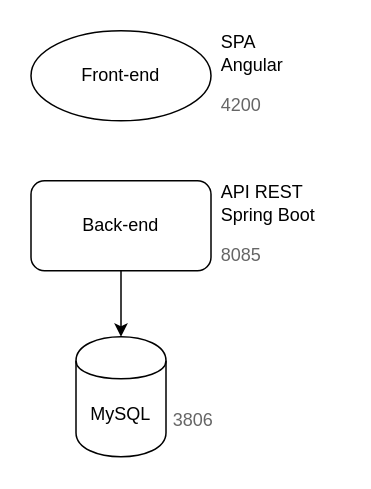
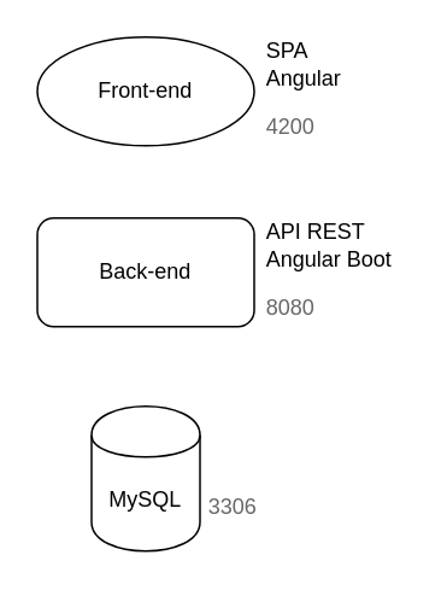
- <mxCell id="6" value="API REST&lt;br&gt;Spring Boot" style="text;html=1;strokeColor=none;fillColor=none;align=left;verticalAlign=middle;whiteSpace=wrap;rounded=0;" vertex="1" parent="1"><mxGeometry x="145" y="115" width="80" height="40" as="geometry" /></mxCell>
+ <mxCell id="6" value="API REST&lt;br&gt;Angular Boot" style="text;html=1;strokeColor=none;fillColor=none;align=left;verticalAlign=middle;whiteSpace=wrap;rounded=0;" vertex="1" parent="1"><mxGeometry x="145" y="115" width="80" height="40" as="geometry" /></mxCell>
- <mxCell id="8" value="8085" style="text;html=1;strokeColor=none;fillColor=none;align=left;verticalAlign=middle;whiteSpace=wrap;rounded=0;fontColor=#666666;" vertex="1" parent="1"><mxGeometry x="145" y="160" width="40" height="20" as="geometry" /></mxCell>
+ <mxCell id="8" value="8080" style="text;html=1;strokeColor=none;fillColor=none;align=left;verticalAlign=middle;whiteSpace=wrap;rounded=0;fontColor=#666666;" vertex="1" parent="1"><mxGeometry x="145" y="160" width="40" height="20" as="geometry" /></mxCell>
- <mxCell id="4" style="edgeStyle=orthogonalEdgeStyle;rounded=0;orthogonalLoop=1;jettySize=auto;html=1;exitX=0.5;exitY=1;exitDx=0;exitDy=0;" edge="1" parent="1" source="5" target="7"><mxGeometry relative="1" as="geometry" /></mxCell>
- <mxCell id="10" value="3806" style="text;html=1;strokeColor=none;fillColor=none;align=left;verticalAlign=middle;whiteSpace=wrap;rounded=0;fontColor=#666666;" vertex="1" parent="1"><mxGeometry x="113" y="270" width="40" height="20" as="geometry" /></mxCell>
+ <mxCell id="10" value="3306" style="text;html=1;strokeColor=none;fillColor=none;align=left;verticalAlign=middle;whiteSpace=wrap;rounded=0;fontColor=#666666;" vertex="1" parent="1"><mxGeometry x="113" y="270" width="40" height="20" as="geometry" /></mxCell>
